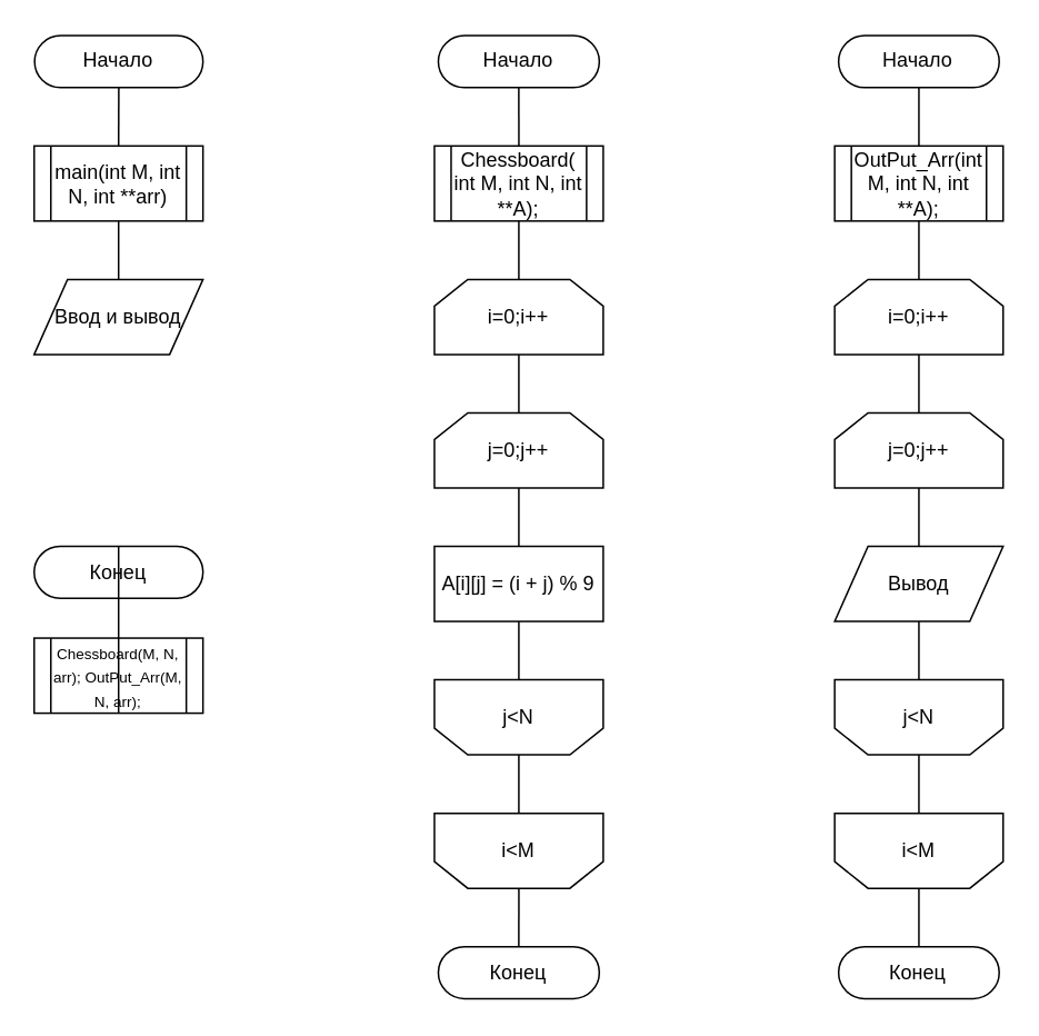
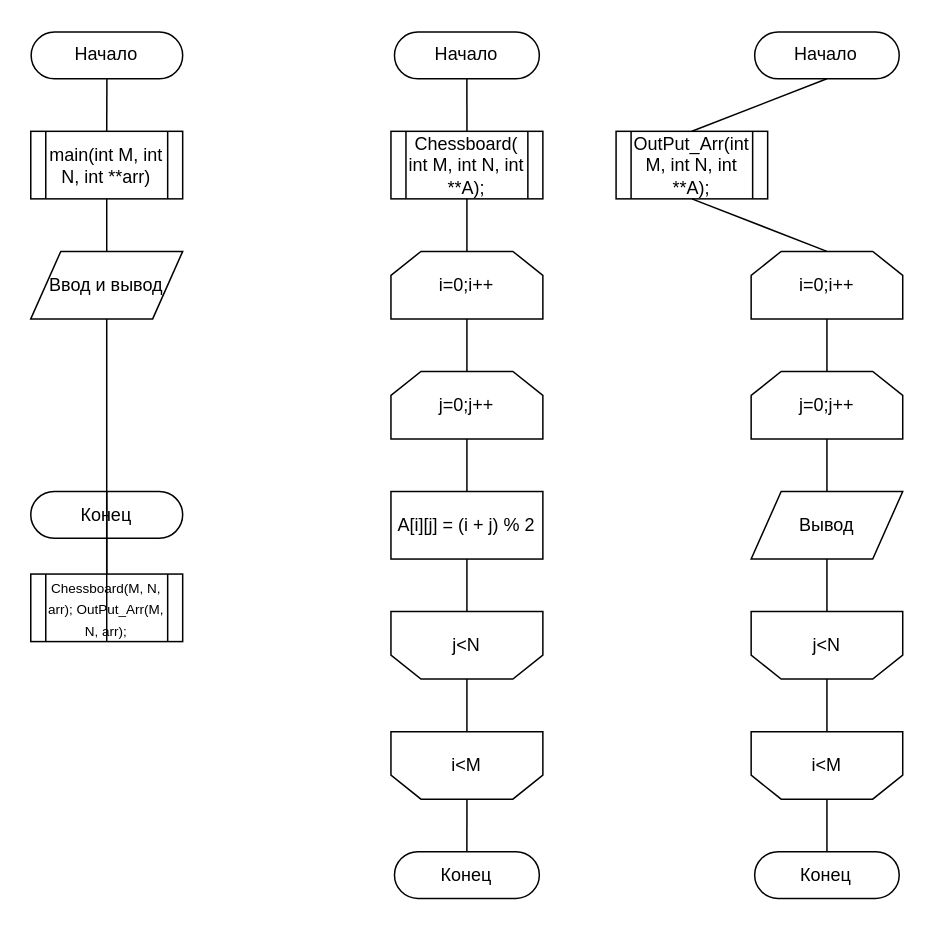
- <mxCell id="3" value="OutPut_Arr(int M, int N, int **A);" style="shape=process;whiteSpace=wrap;html=1;backgroundOutline=1;aspect=fixed;" parent="1" vertex="1"><mxGeometry x="500" y="87" width="101" height="45" as="geometry" /></mxCell>
+ <mxCell id="3" value="OutPut_Arr(int M, int N, int **A);" style="shape=process;whiteSpace=wrap;html=1;backgroundOutline=1;aspect=fixed;" parent="1" vertex="1"><mxGeometry x="410" y="87" width="101" height="45" as="geometry" /></mxCell>
+ <mxCell id="25" value="" style="endArrow=none;html=1;entryX=0.5;entryY=1;entryDx=0;entryDy=0;exitX=0.5;exitY=0;exitDx=0;exitDy=0;" parent="1" source="21" target="20" edge="1"><mxGeometry width="50" height="50" relative="1" as="geometry"><mxPoint x="90.61" y="107" as="sourcePoint" /><mxPoint x="90.74" y="72.002" as="targetPoint" /></mxGeometry></mxCell>
- <mxCell id="17" value="A[i][j] = (i + j) % 9" style="rounded=0;whiteSpace=wrap;html=1;aspect=fixed;" parent="1" vertex="1"><mxGeometry x="260" y="327" width="101.22" height="45" as="geometry" /></mxCell>
+ <mxCell id="17" value="A[i][j] = (i + j) % 2" style="rounded=0;whiteSpace=wrap;html=1;aspect=fixed;" parent="1" vertex="1"><mxGeometry x="260" y="327" width="101.22" height="45" as="geometry" /></mxCell>
